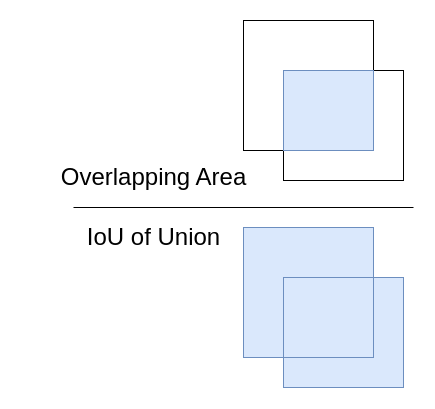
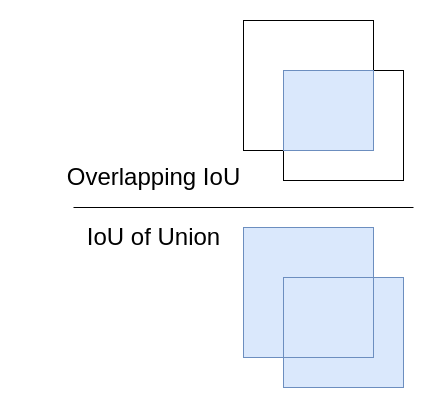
- <mxCell id="9" value="Overlapping Area" style="text;html=1;align=center;verticalAlign=middle;resizable=0;points=[];autosize=1;strokeColor=none;fillColor=none;fontSize=24;" parent="1" vertex="1"><mxGeometry x="48" y="157" width="210" height="40" as="geometry" /></mxCell>
+ <mxCell id="9" value="Overlapping IoU" style="text;html=1;align=center;verticalAlign=middle;resizable=0;points=[];autosize=1;strokeColor=none;fillColor=none;fontSize=24;" parent="1" vertex="1"><mxGeometry x="48" y="157" width="210" height="40" as="geometry" /></mxCell>
